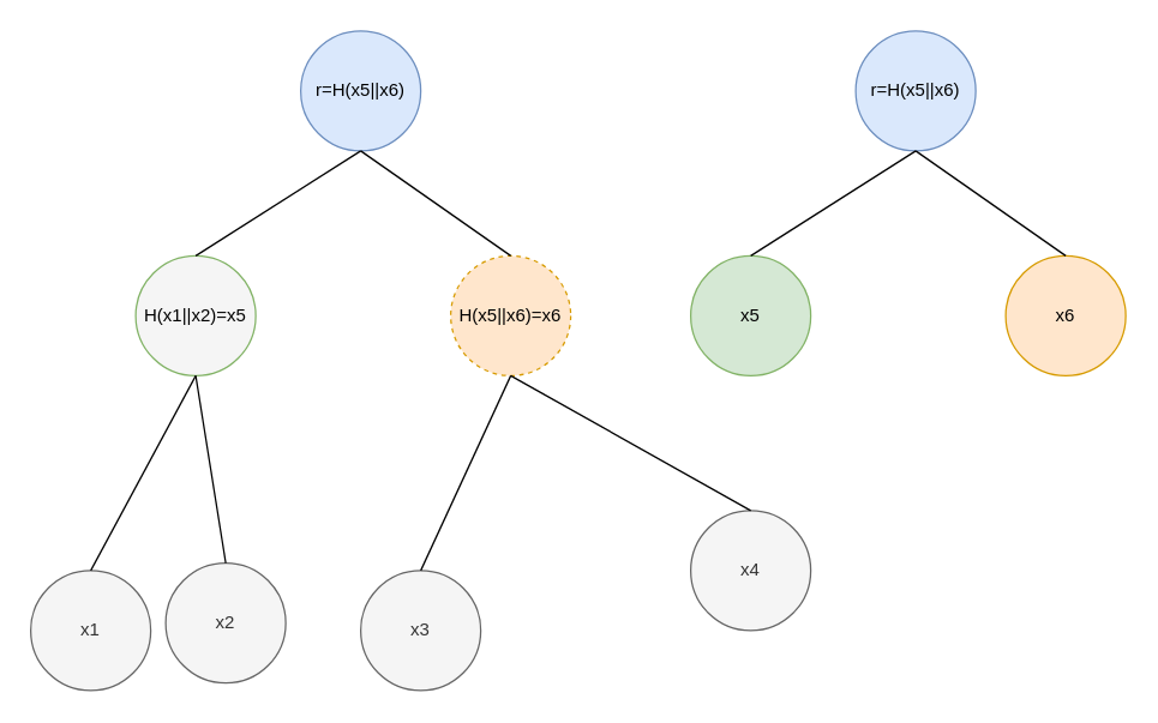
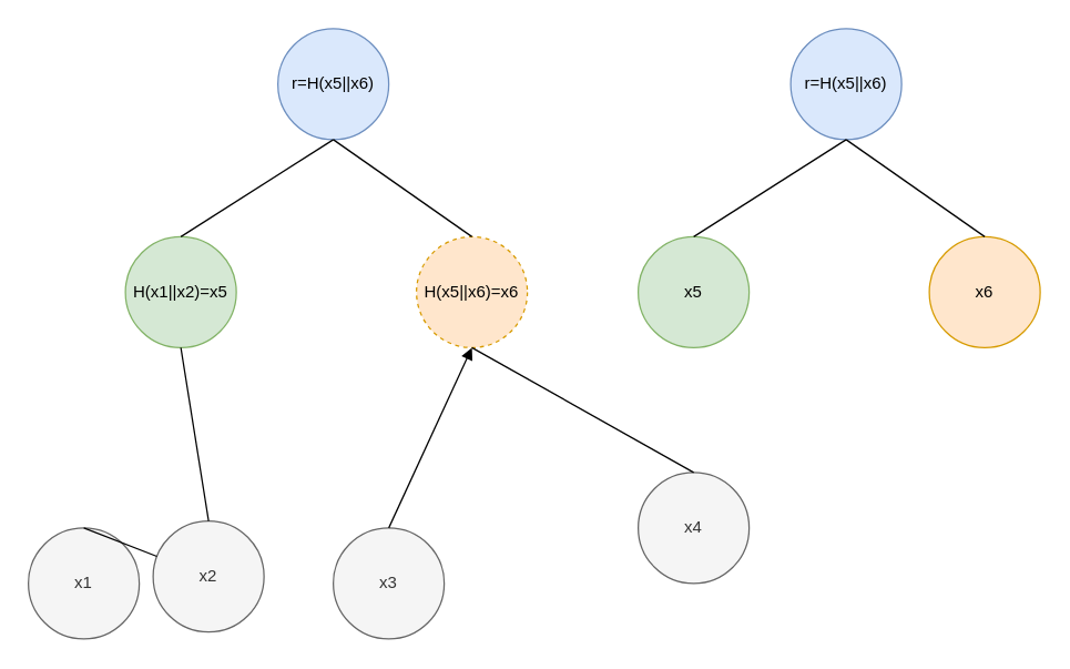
- <mxCell id="3" value="H(x1||x2)=x5" style="ellipse;whiteSpace=wrap;html=1;fillColor=#f5f5f5;strokeColor=#82b366;" parent="1" vertex="1"><mxGeometry x="90" y="170" width="80" height="80" as="geometry" /></mxCell>
+ <mxCell id="3" value="H(x1||x2)=x5" style="ellipse;whiteSpace=wrap;html=1;fillColor=#d5e8d4;strokeColor=#82b366;" parent="1" vertex="1"><mxGeometry x="90" y="170" width="80" height="80" as="geometry" /></mxCell>
- <mxCell id="13" value="" style="endArrow=none;html=1;entryX=0.5;entryY=1;entryDx=0;entryDy=0;exitX=0.5;exitY=0;exitDx=0;exitDy=0;" parent="1" source="6" target="4" edge="1"><mxGeometry width="50" height="50" relative="1" as="geometry"><mxPoint x="80" y="400" as="sourcePoint" /><mxPoint x="150" y="270" as="targetPoint" /></mxGeometry></mxCell>
+ <mxCell id="13" value="" style="endArrow=block;html=1;entryX=0.5;entryY=1;entryDx=0;entryDy=0;exitX=0.5;exitY=0;exitDx=0;exitDy=0;" parent="1" source="6" target="4" edge="1"><mxGeometry width="50" height="50" relative="1" as="geometry"><mxPoint x="80" y="400" as="sourcePoint" /><mxPoint x="150" y="270" as="targetPoint" /></mxGeometry></mxCell>
- <mxCell id="11" value="" style="endArrow=none;html=1;entryX=0.5;entryY=1;entryDx=0;entryDy=0;exitX=0.5;exitY=0;exitDx=0;exitDy=0;" parent="1" source="5" target="3" edge="1"><mxGeometry width="50" height="50" relative="1" as="geometry"><mxPoint x="60" y="330" as="sourcePoint" /><mxPoint x="170" y="260" as="targetPoint" /></mxGeometry></mxCell>
+ <mxCell id="11" value="" style="endArrow=none;html=1;exitX=0.5;exitY=0;exitDx=0;exitDy=0;" parent="1" source="5" target="7" edge="1"><mxGeometry width="50" height="50" relative="1" as="geometry"><mxPoint x="60" y="330" as="sourcePoint" /><mxPoint x="170" y="260" as="targetPoint" /></mxGeometry></mxCell>
